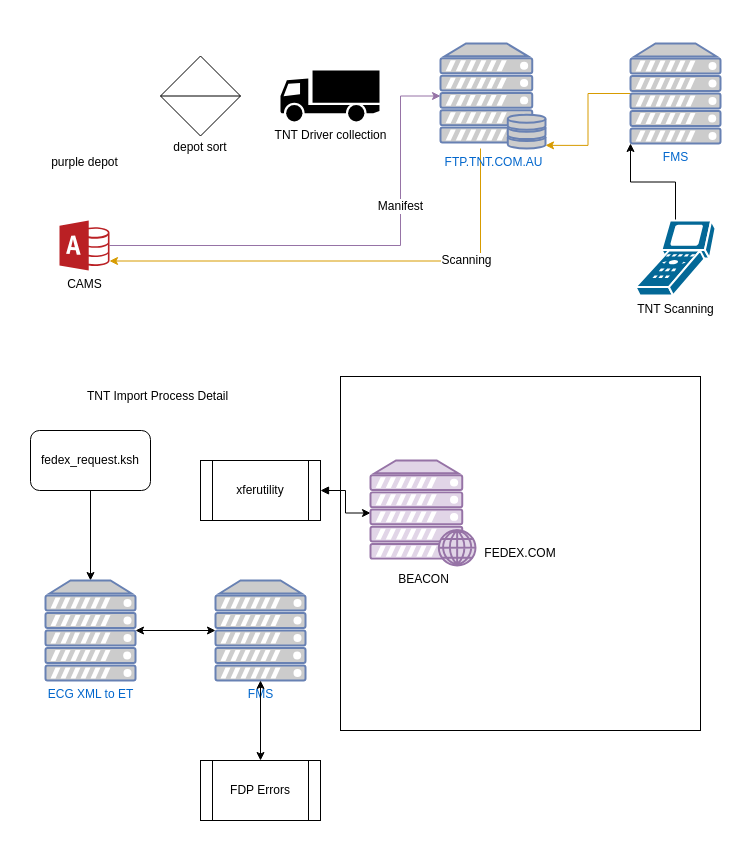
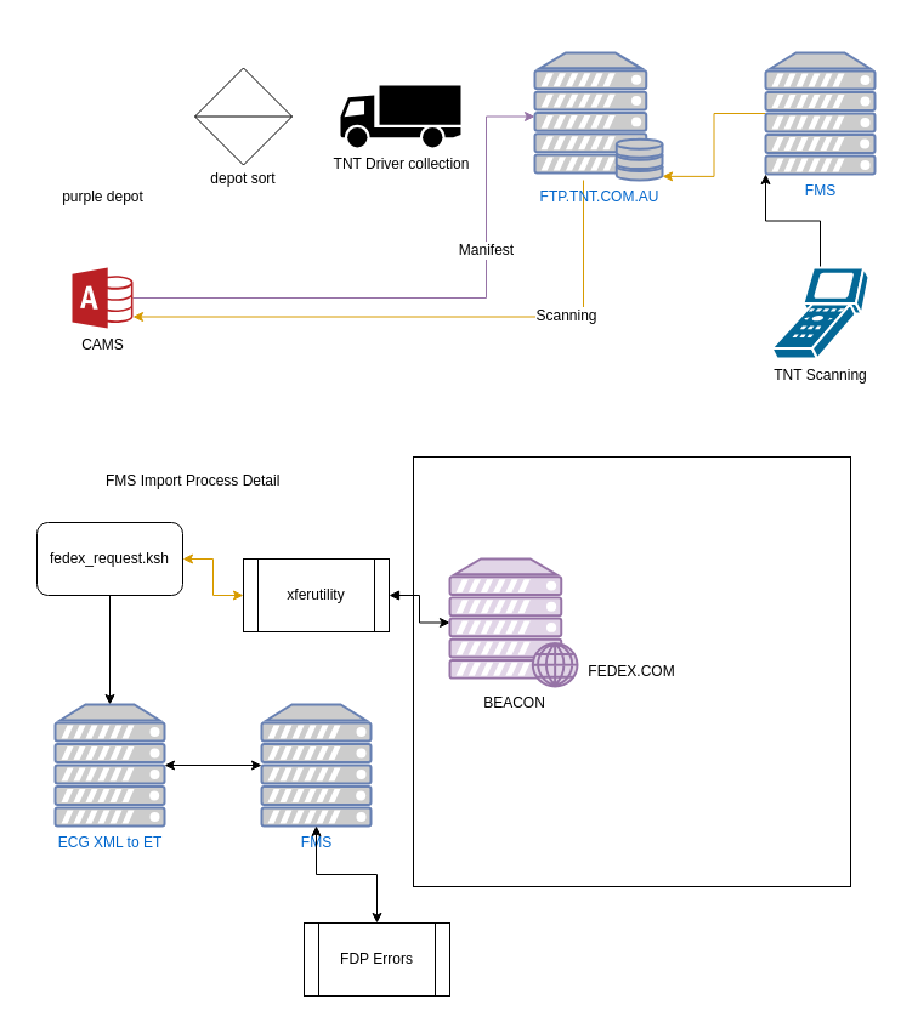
- <mxCell id="16" value="TNT Import Process Detail" style="text;html=1;resizable=0;points=[];autosize=1;align=left;verticalAlign=top;spacingTop=-4;" vertex="1" parent="1"><mxGeometry x="85" y="386" width="160" height="20" as="geometry" /></mxCell>
+ <mxCell id="16" value="FMS Import Process Detail" style="text;html=1;resizable=0;points=[];autosize=1;align=left;verticalAlign=top;spacingTop=-4;" vertex="1" parent="1"><mxGeometry x="85" y="386" width="160" height="20" as="geometry" /></mxCell>
+ <mxCell id="17" style="edgeStyle=orthogonalEdgeStyle;rounded=0;orthogonalLoop=1;jettySize=auto;html=1;fillColor=#ffe6cc;strokeColor=#d79b00;startArrow=classic;startFill=1;" edge="1" parent="1" source="19" target="21"><mxGeometry relative="1" as="geometry" /></mxCell>
- <mxCell id="27" value="FDP Errors" style="shape=process;whiteSpace=wrap;html=1;backgroundOutline=1;" vertex="1" parent="1"><mxGeometry x="200" y="760" width="120" height="60" as="geometry" /></mxCell>
+ <mxCell id="27" value="FDP Errors" style="shape=process;whiteSpace=wrap;html=1;backgroundOutline=1;" vertex="1" parent="1"><mxGeometry x="250" y="760" width="120" height="60" as="geometry" /></mxCell>
